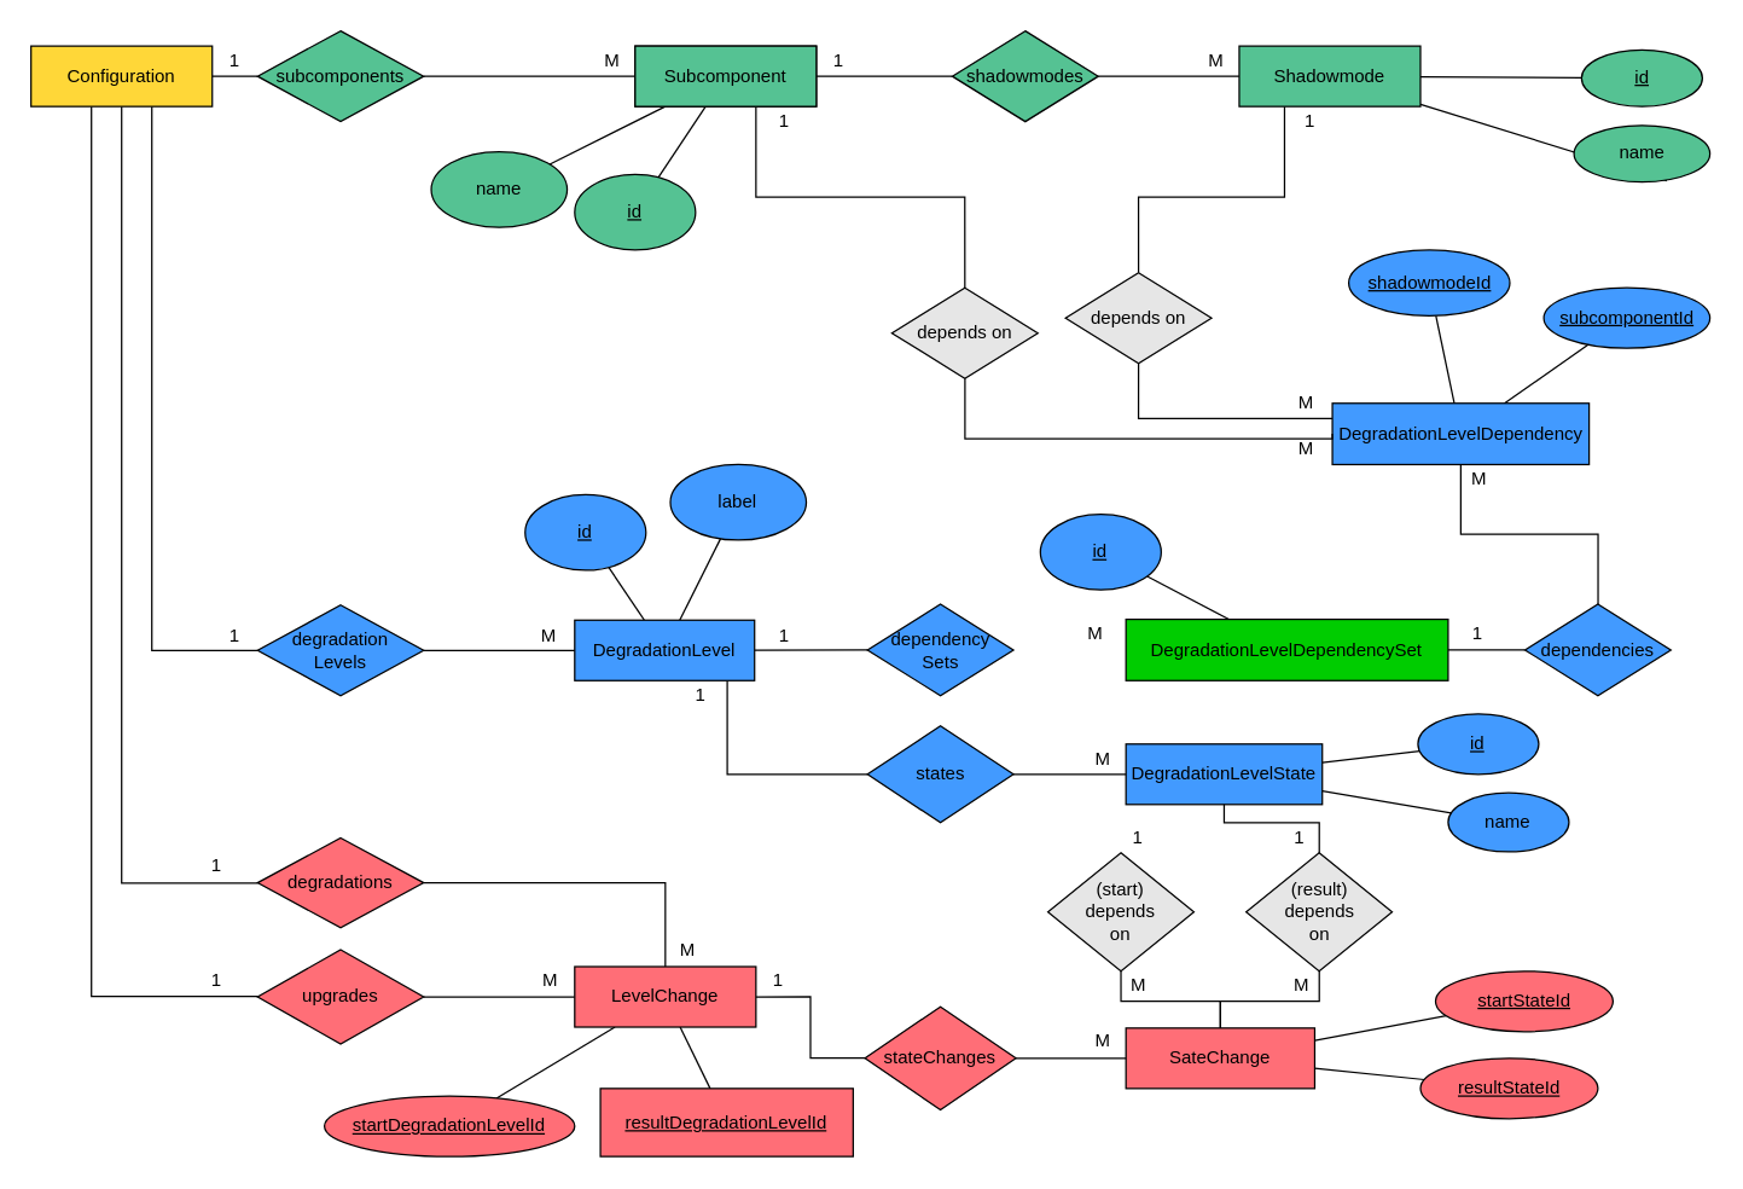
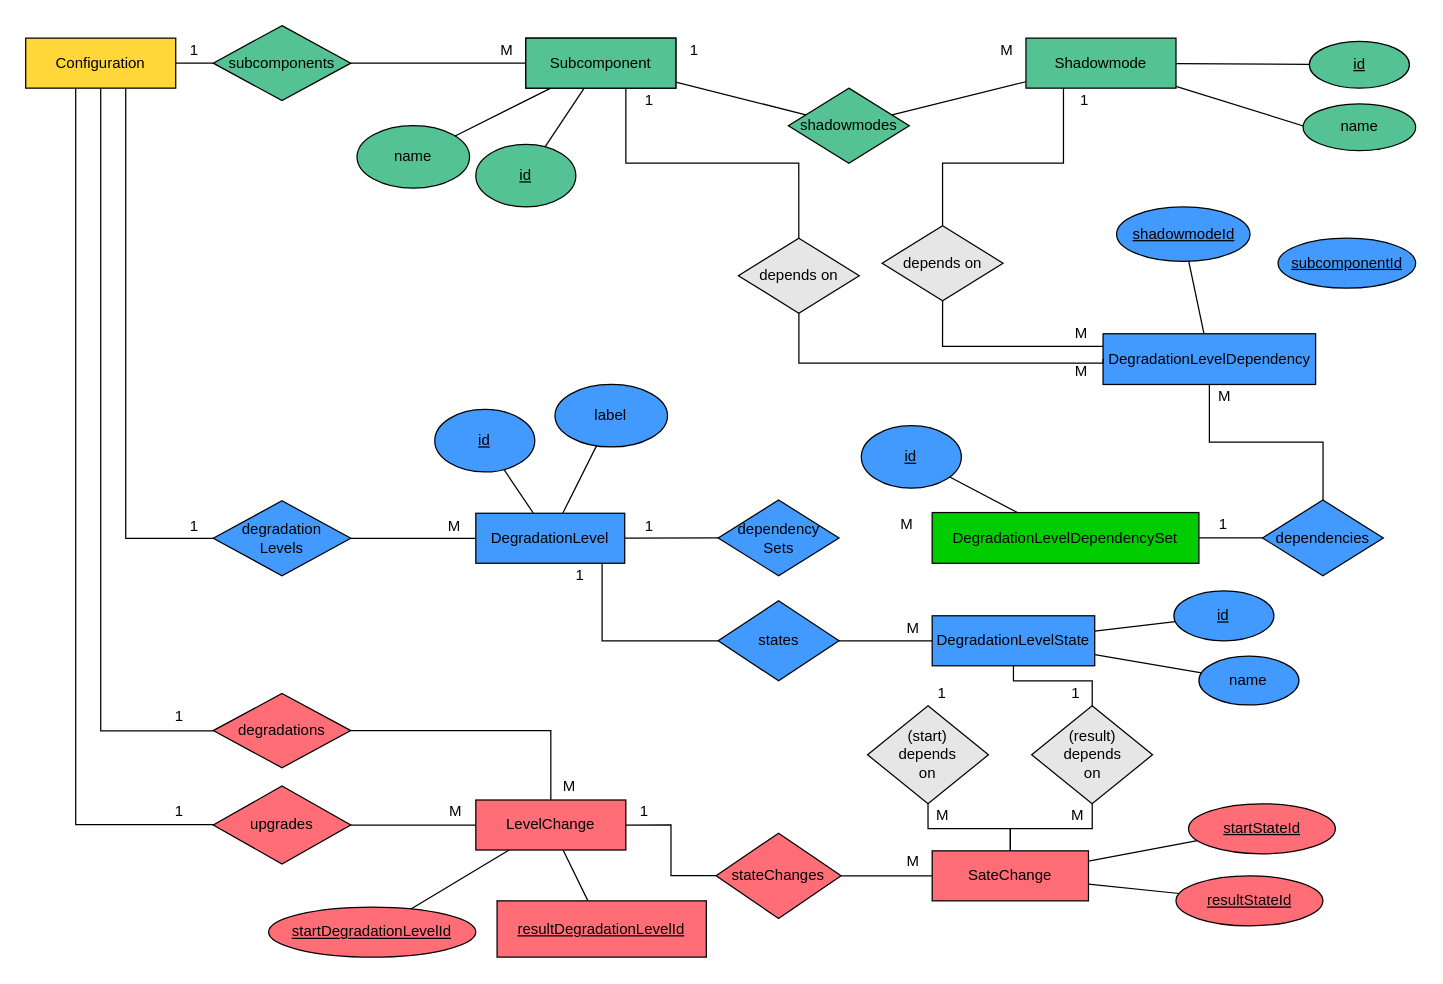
- <mxCell id="29" value="&lt;span&gt;shadowmodes&lt;/span&gt;" style="rhombus;whiteSpace=wrap;html=1;fillColor=#55C293;" parent="1" vertex="1"><mxGeometry x="630" y="20" width="96.67" height="60" as="geometry" /></mxCell>
+ <mxCell id="29" value="&lt;span&gt;shadowmodes&lt;/span&gt;" style="rhombus;whiteSpace=wrap;html=1;fillColor=#55C293;" parent="1" vertex="1"><mxGeometry x="630" y="70" width="96.67" height="60" as="geometry" /></mxCell>
- <mxCell id="21" style="edgeStyle=none;rounded=0;orthogonalLoop=1;jettySize=auto;html=1;startSize=6;sourcePerimeterSpacing=0;endArrow=none;endFill=0;endSize=6;strokeWidth=1;" parent="1" source="23" target="46" edge="1"><mxGeometry relative="1" as="geometry" /></mxCell>
